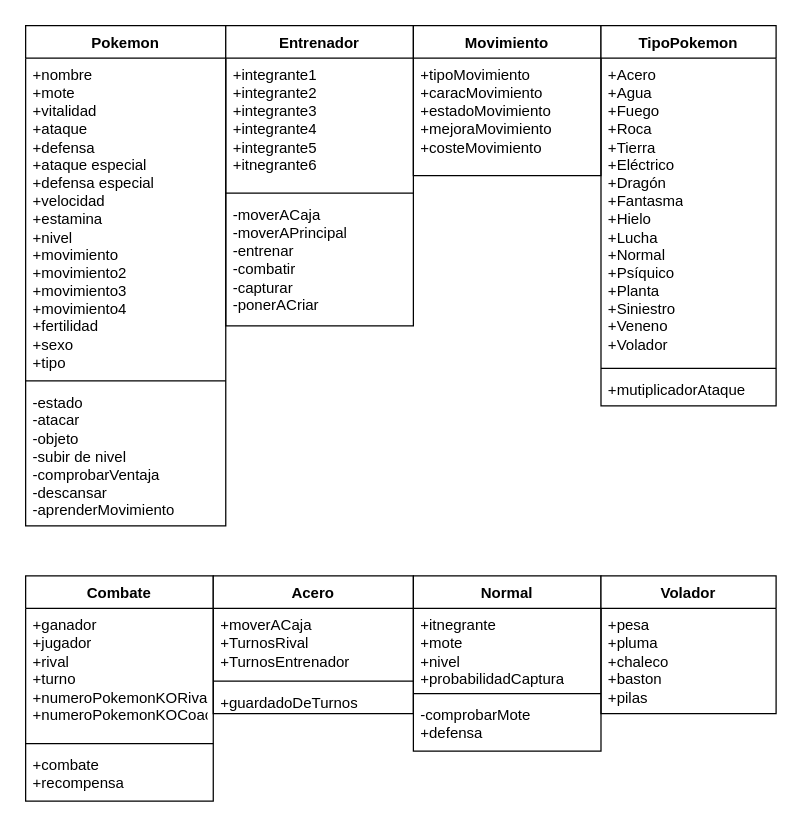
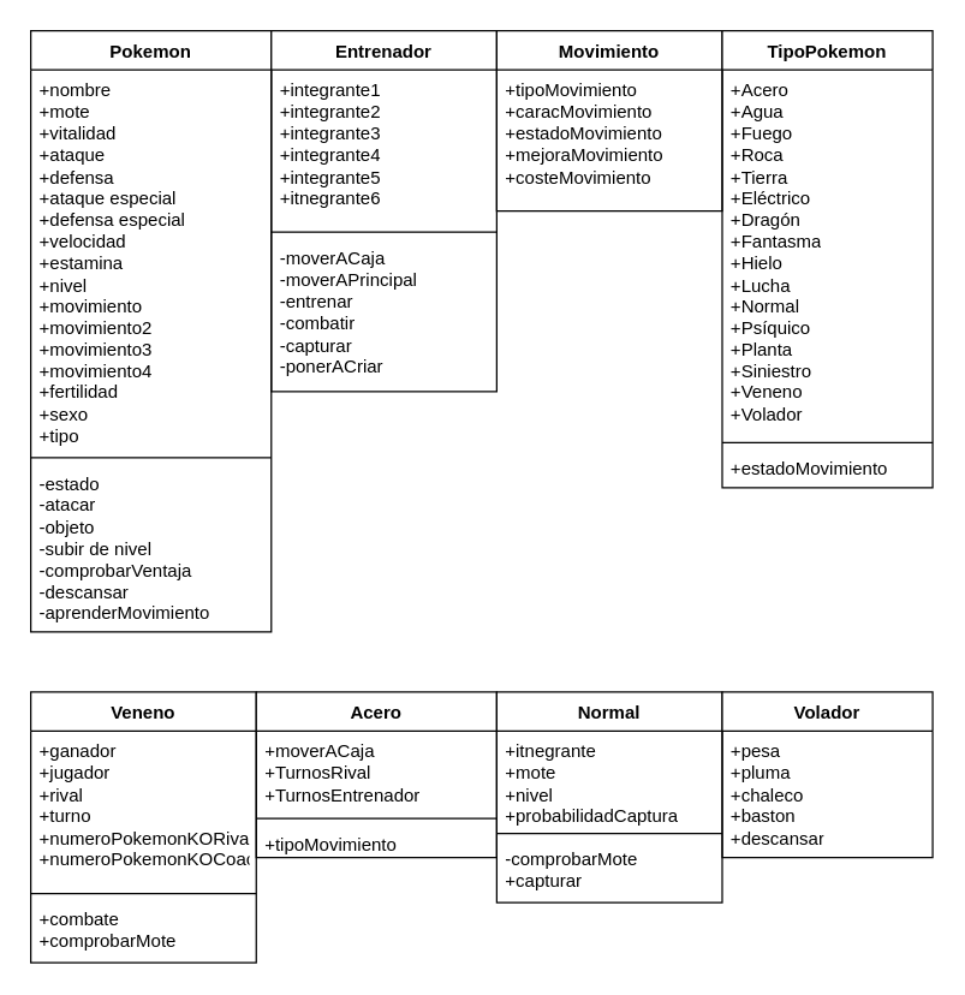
- <mxCell id="15" value="+mutiplicadorAtaque" style="text;strokeColor=none;fillColor=none;align=left;verticalAlign=top;spacingLeft=4;spacingRight=4;overflow=hidden;rotatable=0;points=[[0,0.5],[1,0.5]];portConstraint=eastwest;whiteSpace=wrap;html=1;" vertex="1" parent="12"><mxGeometry y="278" width="140" height="26" as="geometry" /></mxCell>
+ <mxCell id="15" value="+estadoMovimiento" style="text;strokeColor=none;fillColor=none;align=left;verticalAlign=top;spacingLeft=4;spacingRight=4;overflow=hidden;rotatable=0;points=[[0,0.5],[1,0.5]];portConstraint=eastwest;whiteSpace=wrap;html=1;" vertex="1" parent="12"><mxGeometry y="278" width="140" height="26" as="geometry" /></mxCell>
- <mxCell id="16" value="Combate" style="swimlane;fontStyle=1;align=center;verticalAlign=top;childLayout=stackLayout;horizontal=1;startSize=26;horizontalStack=0;resizeParent=1;resizeParentMax=0;resizeLast=0;collapsible=1;marginBottom=0;whiteSpace=wrap;html=1;" vertex="1" parent="1"><mxGeometry x="20" y="460" width="150" height="180" as="geometry" /></mxCell>
+ <mxCell id="16" value="Veneno" style="swimlane;fontStyle=1;align=center;verticalAlign=top;childLayout=stackLayout;horizontal=1;startSize=26;horizontalStack=0;resizeParent=1;resizeParentMax=0;resizeLast=0;collapsible=1;marginBottom=0;whiteSpace=wrap;html=1;" vertex="1" parent="1"><mxGeometry x="20" y="460" width="150" height="180" as="geometry" /></mxCell>
- <mxCell id="29" value="+pesa&lt;br&gt;+pluma&lt;br&gt;+chaleco&lt;br&gt;+baston&lt;br&gt;+pilas" style="text;strokeColor=none;fillColor=none;align=left;verticalAlign=top;spacingLeft=4;spacingRight=4;overflow=hidden;rotatable=0;points=[[0,0.5],[1,0.5]];portConstraint=eastwest;whiteSpace=wrap;html=1;" vertex="1" parent="28"><mxGeometry y="26" width="140" height="84" as="geometry" /></mxCell>
+ <mxCell id="29" value="+pesa&lt;br&gt;+pluma&lt;br&gt;+chaleco&lt;br&gt;+baston&lt;br&gt;+descansar" style="text;strokeColor=none;fillColor=none;align=left;verticalAlign=top;spacingLeft=4;spacingRight=4;overflow=hidden;rotatable=0;points=[[0,0.5],[1,0.5]];portConstraint=eastwest;whiteSpace=wrap;html=1;" vertex="1" parent="28"><mxGeometry y="26" width="140" height="84" as="geometry" /></mxCell>
- <mxCell id="23" value="+guardadoDeTurnos" style="text;strokeColor=none;fillColor=none;align=left;verticalAlign=top;spacingLeft=4;spacingRight=4;overflow=hidden;rotatable=0;points=[[0,0.5],[1,0.5]];portConstraint=eastwest;whiteSpace=wrap;html=1;" vertex="1" parent="20"><mxGeometry y="88" width="160" height="22" as="geometry" /></mxCell>
+ <mxCell id="23" value="+tipoMovimiento" style="text;strokeColor=none;fillColor=none;align=left;verticalAlign=top;spacingLeft=4;spacingRight=4;overflow=hidden;rotatable=0;points=[[0,0.5],[1,0.5]];portConstraint=eastwest;whiteSpace=wrap;html=1;" vertex="1" parent="20"><mxGeometry y="88" width="160" height="22" as="geometry" /></mxCell>
- <mxCell id="27" value="-comprobarMote&lt;br&gt;+defensa" style="text;strokeColor=none;fillColor=none;align=left;verticalAlign=top;spacingLeft=4;spacingRight=4;overflow=hidden;rotatable=0;points=[[0,0.5],[1,0.5]];portConstraint=eastwest;whiteSpace=wrap;html=1;" vertex="1" parent="24"><mxGeometry y="98" width="150" height="42" as="geometry" /></mxCell>
+ <mxCell id="27" value="-comprobarMote&lt;br&gt;+capturar" style="text;strokeColor=none;fillColor=none;align=left;verticalAlign=top;spacingLeft=4;spacingRight=4;overflow=hidden;rotatable=0;points=[[0,0.5],[1,0.5]];portConstraint=eastwest;whiteSpace=wrap;html=1;" vertex="1" parent="24"><mxGeometry y="98" width="150" height="42" as="geometry" /></mxCell>
- <mxCell id="19" value="+combate&lt;br&gt;+recompensa" style="text;strokeColor=none;fillColor=none;align=left;verticalAlign=top;spacingLeft=4;spacingRight=4;overflow=hidden;rotatable=0;points=[[0,0.5],[1,0.5]];portConstraint=eastwest;whiteSpace=wrap;html=1;" vertex="1" parent="16"><mxGeometry y="138" width="150" height="42" as="geometry" /></mxCell>
+ <mxCell id="19" value="+combate&lt;br&gt;+comprobarMote" style="text;strokeColor=none;fillColor=none;align=left;verticalAlign=top;spacingLeft=4;spacingRight=4;overflow=hidden;rotatable=0;points=[[0,0.5],[1,0.5]];portConstraint=eastwest;whiteSpace=wrap;html=1;" vertex="1" parent="16"><mxGeometry y="138" width="150" height="42" as="geometry" /></mxCell>
